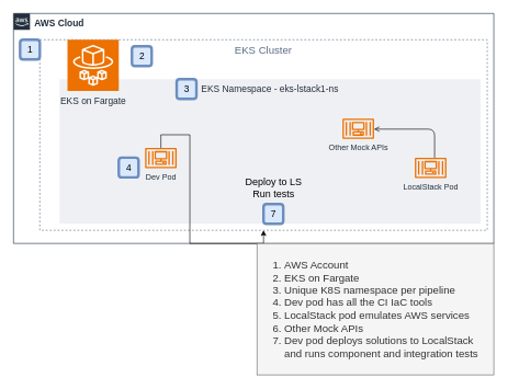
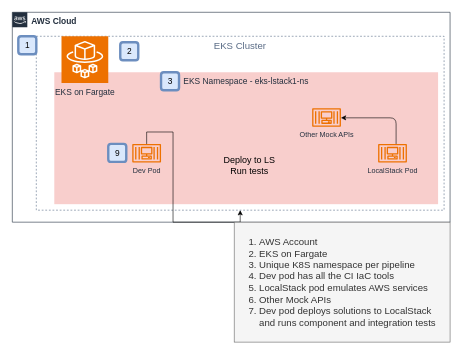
- <mxCell id="6" style="edgeStyle=orthogonalEdgeStyle;rounded=1;orthogonalLoop=1;jettySize=auto;html=1;curved=0;endArrow=open;" edge="1" parent="2" source="7" target="11"><mxGeometry relative="1" as="geometry"><Array as="points"><mxPoint x="640" y="176" /></Array></mxGeometry></mxCell>
+ <mxCell id="6" style="edgeStyle=orthogonalEdgeStyle;rounded=1;orthogonalLoop=1;jettySize=auto;html=1;curved=0;" edge="1" parent="2" source="7" target="11"><mxGeometry relative="1" as="geometry"><Array as="points"><mxPoint x="640" y="176" /></Array></mxGeometry></mxCell>
- <mxCell id="4" value="&lt;font style=&quot;font-size: 14px;&quot;&gt;EKS Namespace - eks-lstack1-ns&lt;/font&gt;" style="fillColor=#EFF0F3;strokeColor=none;dashed=0;verticalAlign=top;fontStyle=0;fontColor=#232F3D;whiteSpace=wrap;html=1;" parent="2" vertex="1"><mxGeometry x="70" y="100" width="640" height="220" as="geometry" /></mxCell>
+ <mxCell id="4" value="&lt;font style=&quot;font-size: 14px;&quot;&gt;EKS Namespace - eks-lstack1-ns&lt;/font&gt;" style="fillColor=#f8cecc;strokeColor=none;dashed=0;verticalAlign=top;fontStyle=0;fontColor=#232F3D;whiteSpace=wrap;html=1;" parent="2" vertex="1"><mxGeometry x="70" y="100" width="640" height="220" as="geometry" /></mxCell>
- <mxCell id="9" value="Dev Pod" style="sketch=0;outlineConnect=0;fontColor=#232F3E;gradientColor=none;fillColor=#ED7100;strokeColor=none;dashed=0;verticalLabelPosition=bottom;verticalAlign=top;align=center;html=1;fontSize=12;fontStyle=0;aspect=fixed;pointerEvents=1;shape=mxgraph.aws4.container_3;" parent="2" vertex="1"><mxGeometry x="200" y="204.5" width="48" height="31" as="geometry" /></mxCell>
+ <mxCell id="9" value="Dev Pod" style="sketch=0;outlineConnect=0;fontColor=#232F3E;gradientColor=none;fillColor=#ED7100;strokeColor=none;dashed=0;verticalLabelPosition=bottom;verticalAlign=top;align=center;html=1;fontSize=12;fontStyle=0;aspect=fixed;pointerEvents=1;shape=mxgraph.aws4.container_3;" parent="2" vertex="1"><mxGeometry x="200" y="219.5" width="48" height="31" as="geometry" /></mxCell>
- <mxCell id="15" value="&lt;font style=&quot;font-size: 14px;&quot;&gt;4&lt;/font&gt;" style="text;html=1;align=center;verticalAlign=middle;resizable=0;points=[];autosize=1;strokeColor=#6c8ebf;fillColor=#dae8fc;strokeWidth=4;rounded=1;glass=0;shadow=0;" vertex="1" parent="2"><mxGeometry x="160" y="219.5" width="30" height="30" as="geometry" /></mxCell>
+ <mxCell id="15" value="&lt;font style=&quot;font-size: 14px;&quot;&gt;9&lt;/font&gt;" style="text;html=1;align=center;verticalAlign=middle;resizable=0;points=[];autosize=1;strokeColor=#6c8ebf;fillColor=#dae8fc;strokeWidth=4;rounded=1;glass=0;shadow=0;" vertex="1" parent="2"><mxGeometry x="160" y="219.5" width="30" height="30" as="geometry" /></mxCell>
- <mxCell id="10" value="&lt;font style=&quot;font-size: 15px;&quot;&gt;Deploy to LS&lt;br&gt;Run tests&lt;/font&gt;" style="text;html=1;align=center;verticalAlign=middle;resizable=0;points=[];autosize=1;strokeColor=none;fillColor=none;" parent="2" vertex="1"><mxGeometry x="340" y="240" width="110" height="50" as="geometry" /></mxCell>
+ <mxCell id="10" value="&lt;font style=&quot;font-size: 15px;&quot;&gt;Deploy to LS&lt;br&gt;Run tests&lt;/font&gt;" style="text;html=1;align=center;verticalAlign=middle;resizable=0;points=[];autosize=1;strokeColor=none;fillColor=none;" parent="2" vertex="1"><mxGeometry x="340" y="230" width="110" height="50" as="geometry" /></mxCell>
- <mxCell id="16" value="&lt;font style=&quot;font-size: 14px;&quot;&gt;7&lt;/font&gt;" style="text;html=1;align=center;verticalAlign=middle;resizable=0;points=[];autosize=1;strokeColor=#6c8ebf;fillColor=#dae8fc;strokeWidth=4;rounded=1;glass=0;shadow=0;" vertex="1" parent="2"><mxGeometry x="380" y="290" width="30" height="30" as="geometry" /></mxCell>
